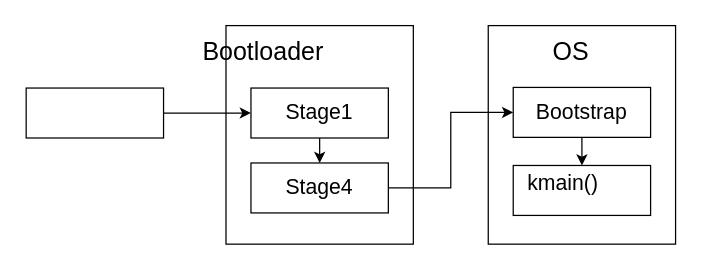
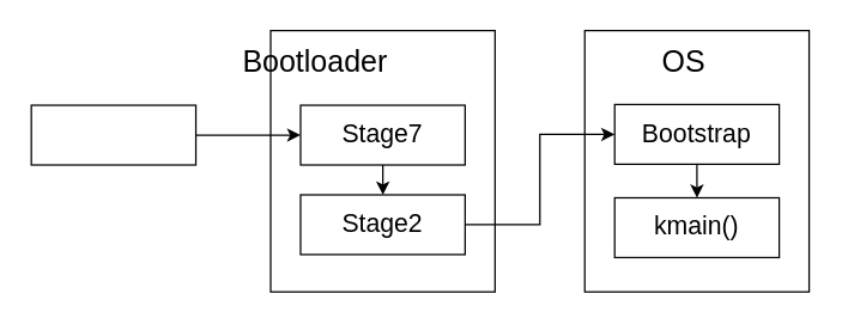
- <mxCell id="7" value="&lt;div style=&quot;font-size: 17px;&quot;&gt;Stage1&lt;/div&gt;" style="text;html=1;strokeColor=none;fillColor=none;align=center;verticalAlign=middle;whiteSpace=wrap;rounded=0;fontSize=17;" vertex="1" parent="1"><mxGeometry x="235" y="80" width="40" height="20" as="geometry" /></mxCell>
+ <mxCell id="7" value="&lt;div style=&quot;font-size: 17px;&quot;&gt;Stage7&lt;/div&gt;" style="text;html=1;strokeColor=none;fillColor=none;align=center;verticalAlign=middle;whiteSpace=wrap;rounded=0;fontSize=17;" vertex="1" parent="1"><mxGeometry x="235" y="80" width="40" height="20" as="geometry" /></mxCell>
- <mxCell id="18" value="&lt;div&gt;kmain()&lt;/div&gt;" style="text;html=1;strokeColor=none;fillColor=none;align=center;verticalAlign=middle;whiteSpace=wrap;rounded=0;fontSize=17;" vertex="1" parent="1"><mxGeometry x="430" y="137" width="40" height="20" as="geometry" /></mxCell>
+ <mxCell id="18" value="&lt;div&gt;kmain()&lt;/div&gt;" style="text;html=1;strokeColor=none;fillColor=none;align=center;verticalAlign=middle;whiteSpace=wrap;rounded=0;fontSize=17;" vertex="1" parent="1"><mxGeometry x="445" y="142" width="40" height="20" as="geometry" /></mxCell>
- <mxCell id="10" value="&lt;div style=&quot;font-size: 17px&quot;&gt;Stage4&lt;/div&gt;" style="text;html=1;strokeColor=none;fillColor=none;align=center;verticalAlign=middle;whiteSpace=wrap;rounded=0;fontSize=17;" vertex="1" parent="1"><mxGeometry x="235" y="140" width="40" height="20" as="geometry" /></mxCell>
+ <mxCell id="10" value="&lt;div style=&quot;font-size: 17px&quot;&gt;Stage2&lt;/div&gt;" style="text;html=1;strokeColor=none;fillColor=none;align=center;verticalAlign=middle;whiteSpace=wrap;rounded=0;fontSize=17;" vertex="1" parent="1"><mxGeometry x="235" y="140" width="40" height="20" as="geometry" /></mxCell>
